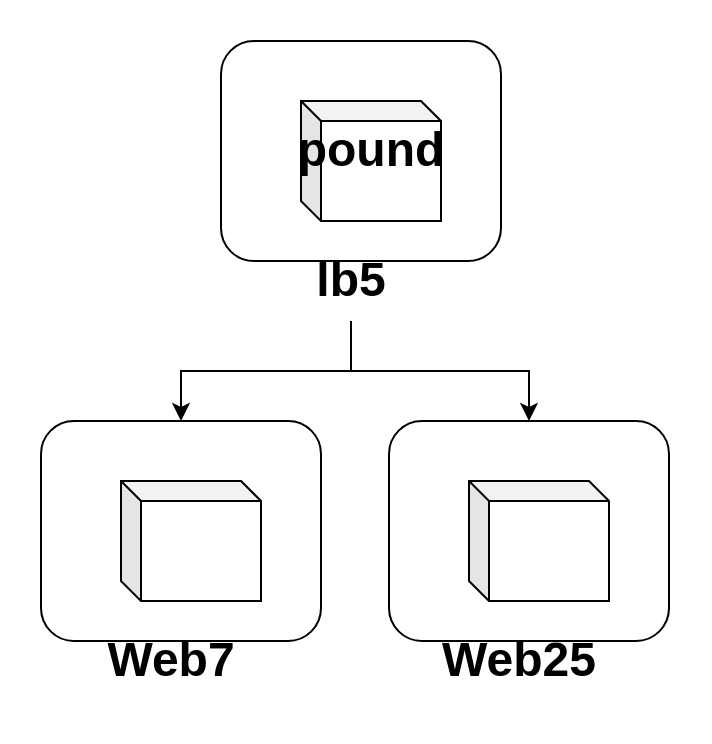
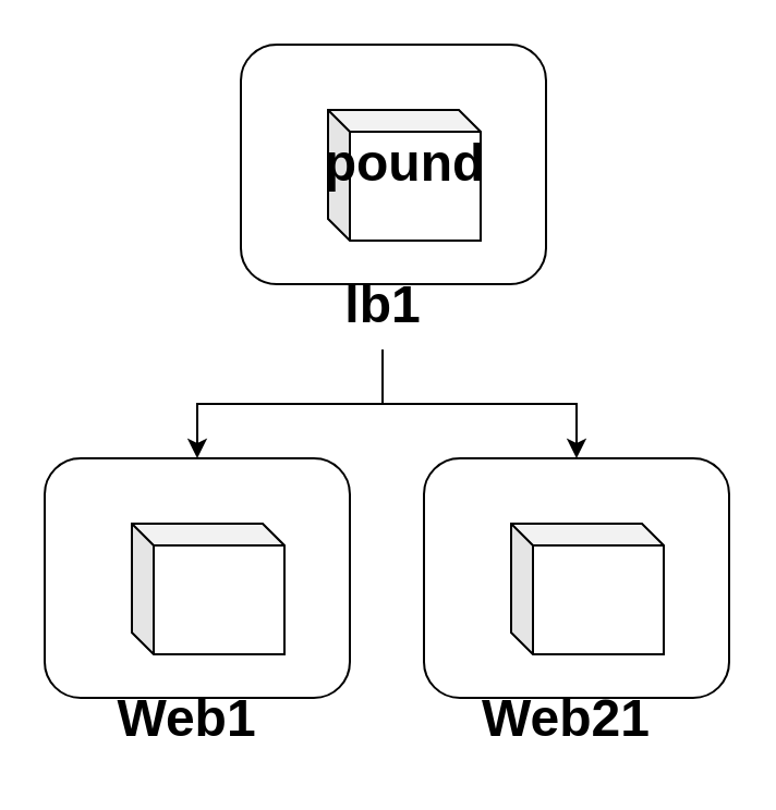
- <mxCell id="18" value="lb5" style="text;strokeColor=none;fillColor=none;html=1;fontSize=24;fontStyle=1;verticalAlign=middle;align=center;" parent="16" vertex="1"><mxGeometry x="15" y="100" width="100" height="40" as="geometry" /></mxCell>
+ <mxCell id="18" value="lb1" style="text;strokeColor=none;fillColor=none;html=1;fontSize=24;fontStyle=1;verticalAlign=middle;align=center;" parent="16" vertex="1"><mxGeometry x="15" y="100" width="100" height="40" as="geometry" /></mxCell>
- <mxCell id="8" value="Web7" style="text;strokeColor=none;fillColor=none;html=1;fontSize=24;fontStyle=1;verticalAlign=middle;align=center;" parent="2" vertex="1"><mxGeometry x="15" y="100" width="100" height="40" as="geometry" /></mxCell>
+ <mxCell id="8" value="Web1" style="text;strokeColor=none;fillColor=none;html=1;fontSize=24;fontStyle=1;verticalAlign=middle;align=center;" parent="2" vertex="1"><mxGeometry x="15" y="100" width="100" height="40" as="geometry" /></mxCell>
- <mxCell id="15" value="Web25" style="text;strokeColor=none;fillColor=none;html=1;fontSize=24;fontStyle=1;verticalAlign=middle;align=center;" parent="9" vertex="1"><mxGeometry x="15" y="100" width="100" height="40" as="geometry" /></mxCell>
+ <mxCell id="15" value="Web21" style="text;strokeColor=none;fillColor=none;html=1;fontSize=24;fontStyle=1;verticalAlign=middle;align=center;" parent="9" vertex="1"><mxGeometry x="15" y="100" width="100" height="40" as="geometry" /></mxCell>
